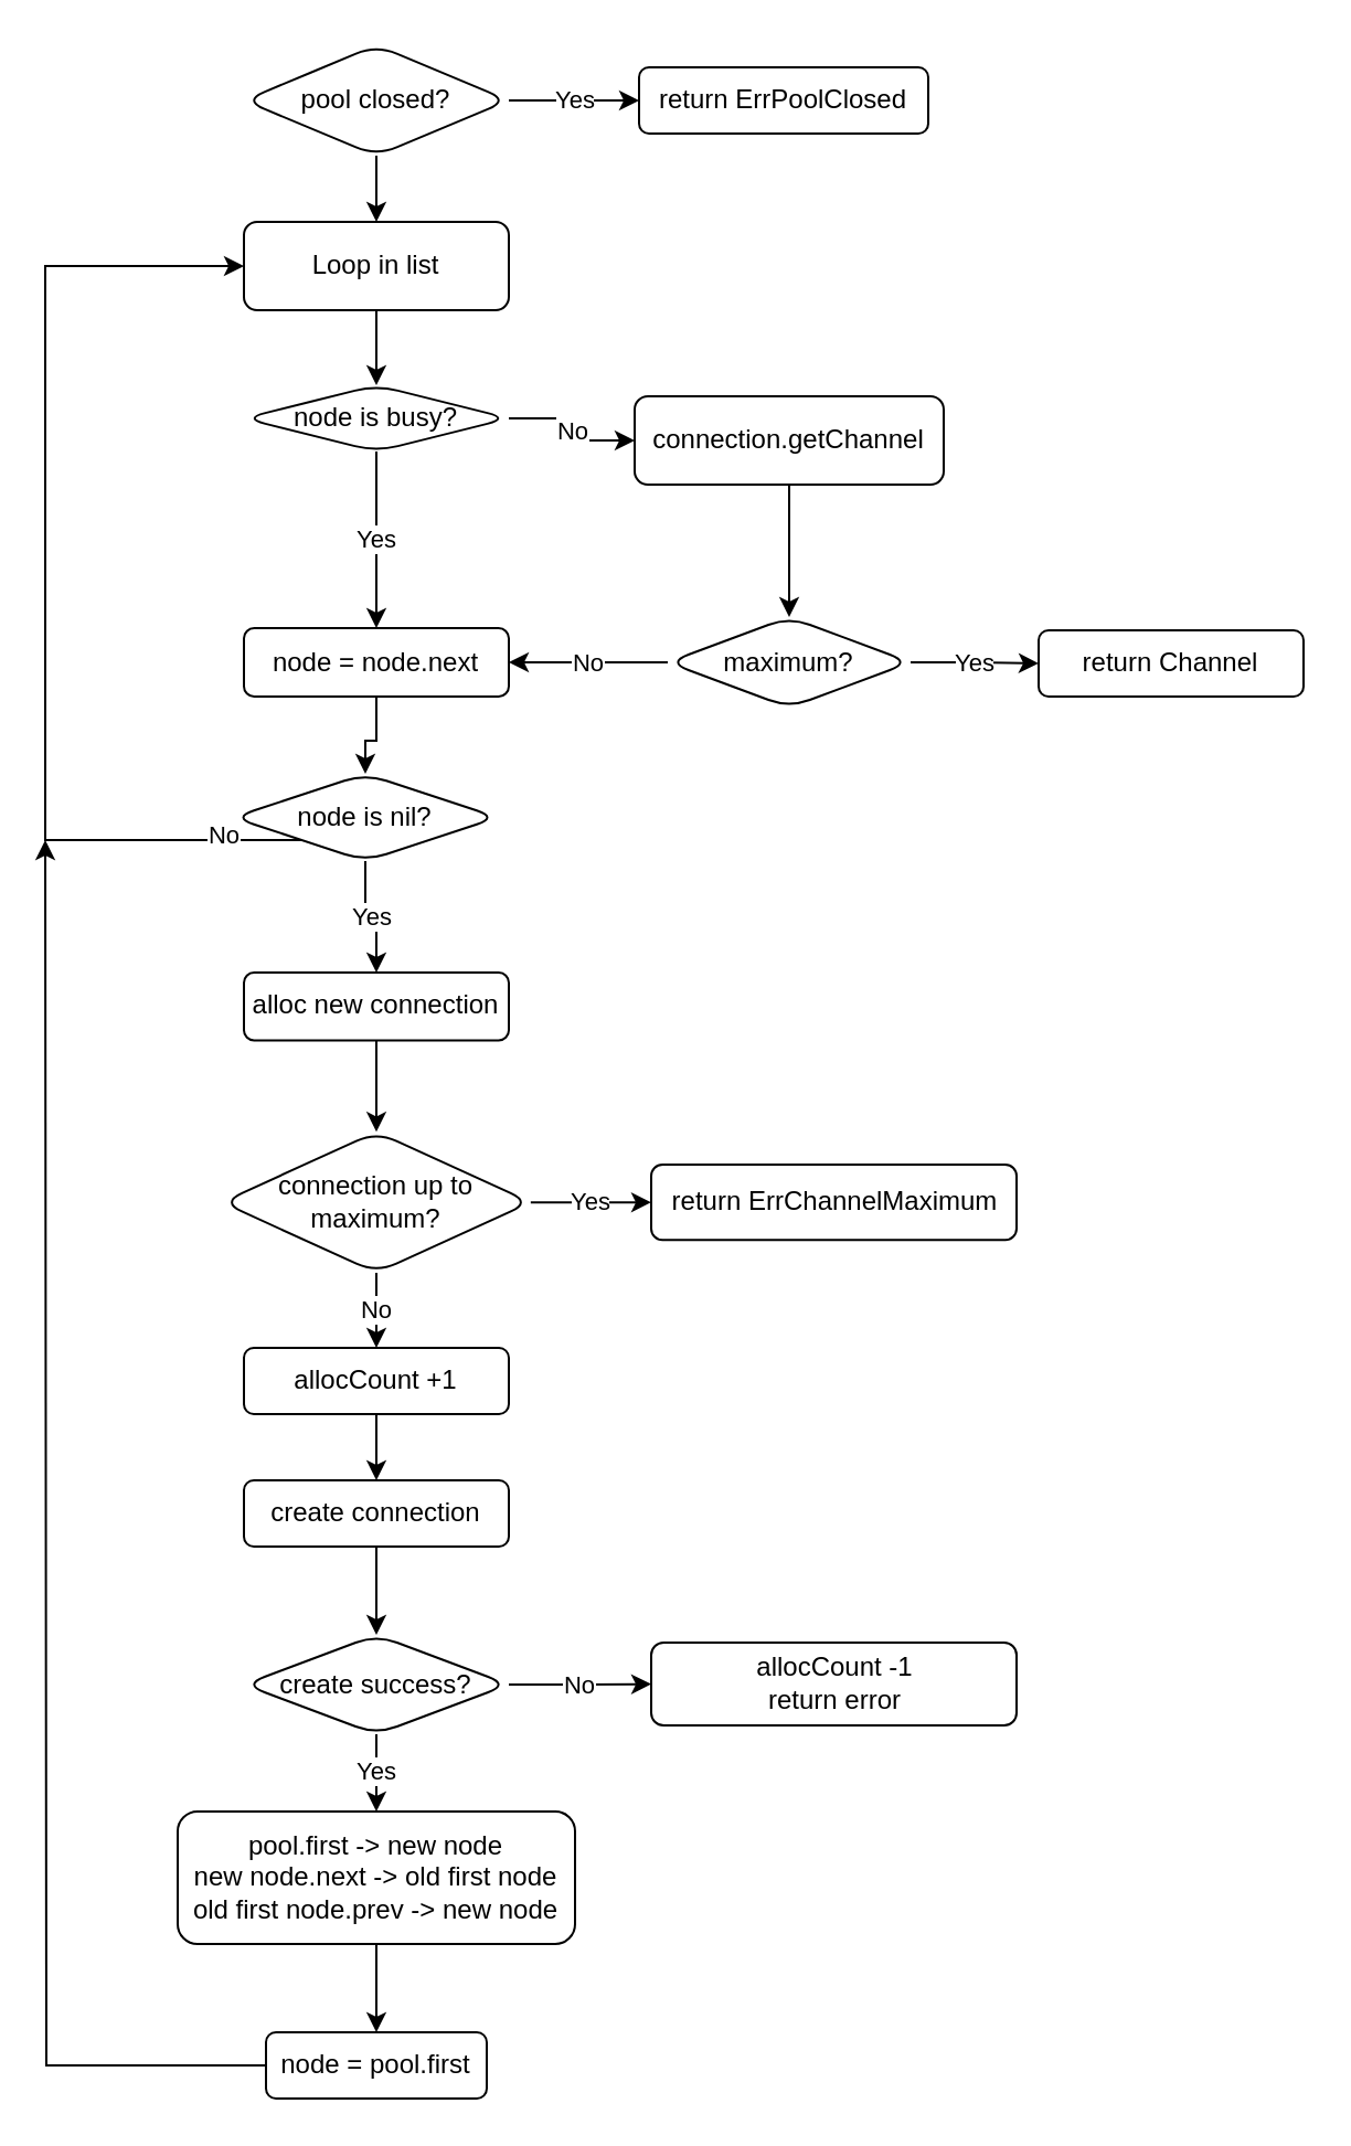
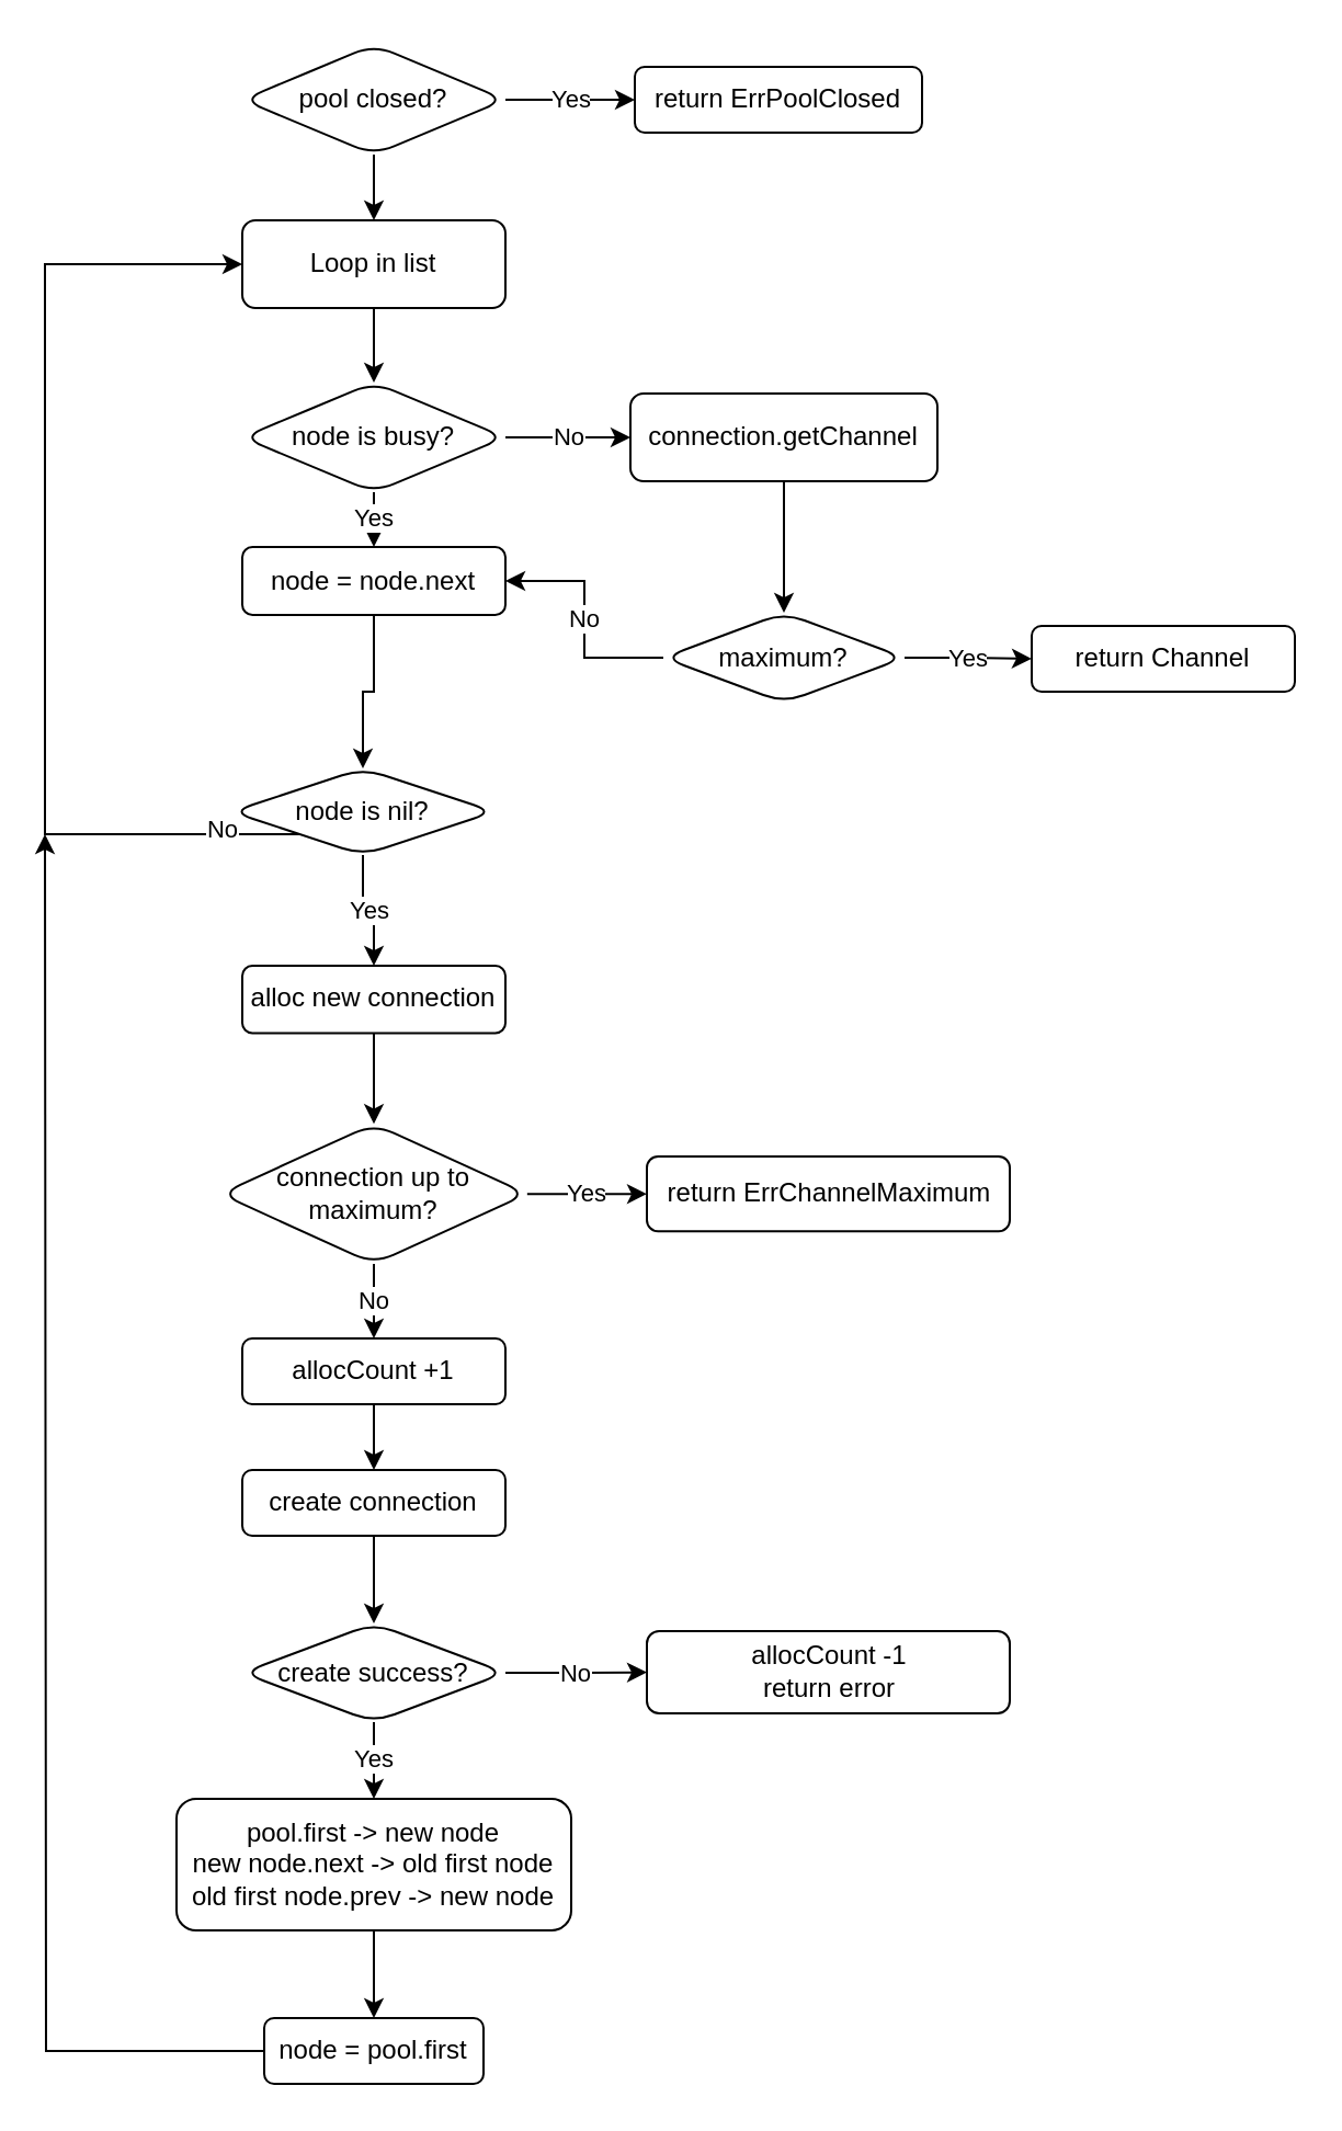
- <mxCell id="10" value="node is busy?" style="rhombus;whiteSpace=wrap;html=1;rounded=1;shadow=0;strokeWidth=1;glass=0;" vertex="1" parent="1"><mxGeometry x="110" y="174" width="120" height="30" as="geometry" /></mxCell>
+ <mxCell id="10" value="node is busy?" style="rhombus;whiteSpace=wrap;html=1;rounded=1;shadow=0;strokeWidth=1;glass=0;" vertex="1" parent="1"><mxGeometry x="110" y="174" width="120" height="50" as="geometry" /></mxCell>
- <mxCell id="18" value="node = node.next" style="whiteSpace=wrap;html=1;rounded=1;shadow=0;strokeWidth=1;glass=0;" vertex="1" parent="1"><mxGeometry x="110" y="284" width="120" height="31" as="geometry" /></mxCell>
+ <mxCell id="18" value="node = node.next" style="whiteSpace=wrap;html=1;rounded=1;shadow=0;strokeWidth=1;glass=0;" vertex="1" parent="1"><mxGeometry x="110" y="249" width="120" height="31" as="geometry" /></mxCell>
